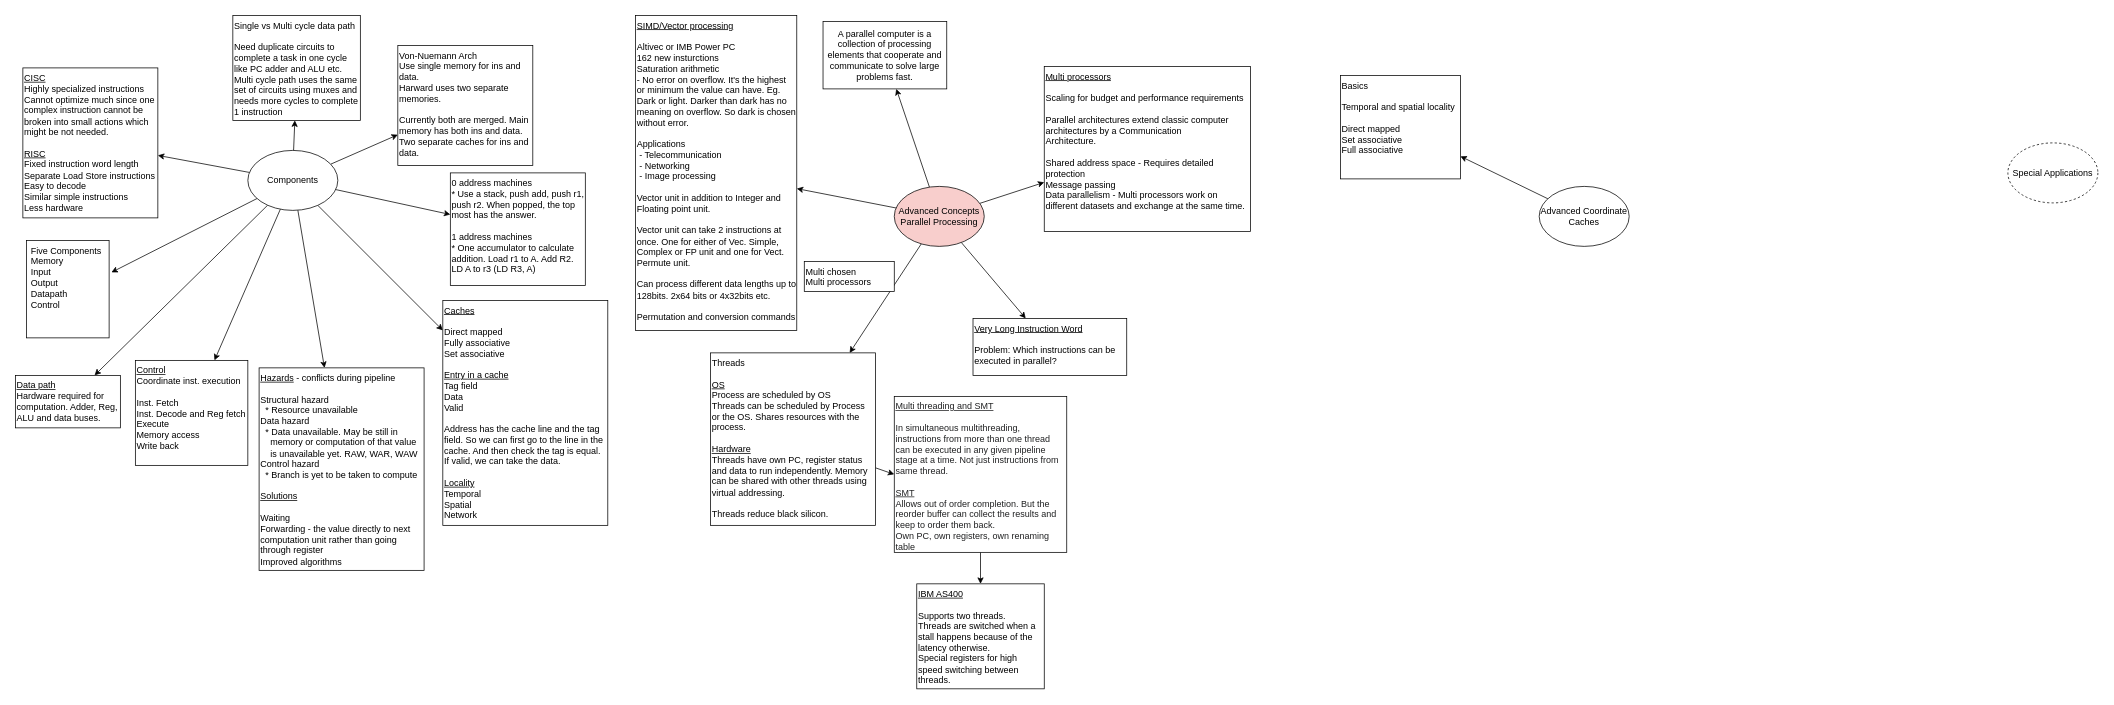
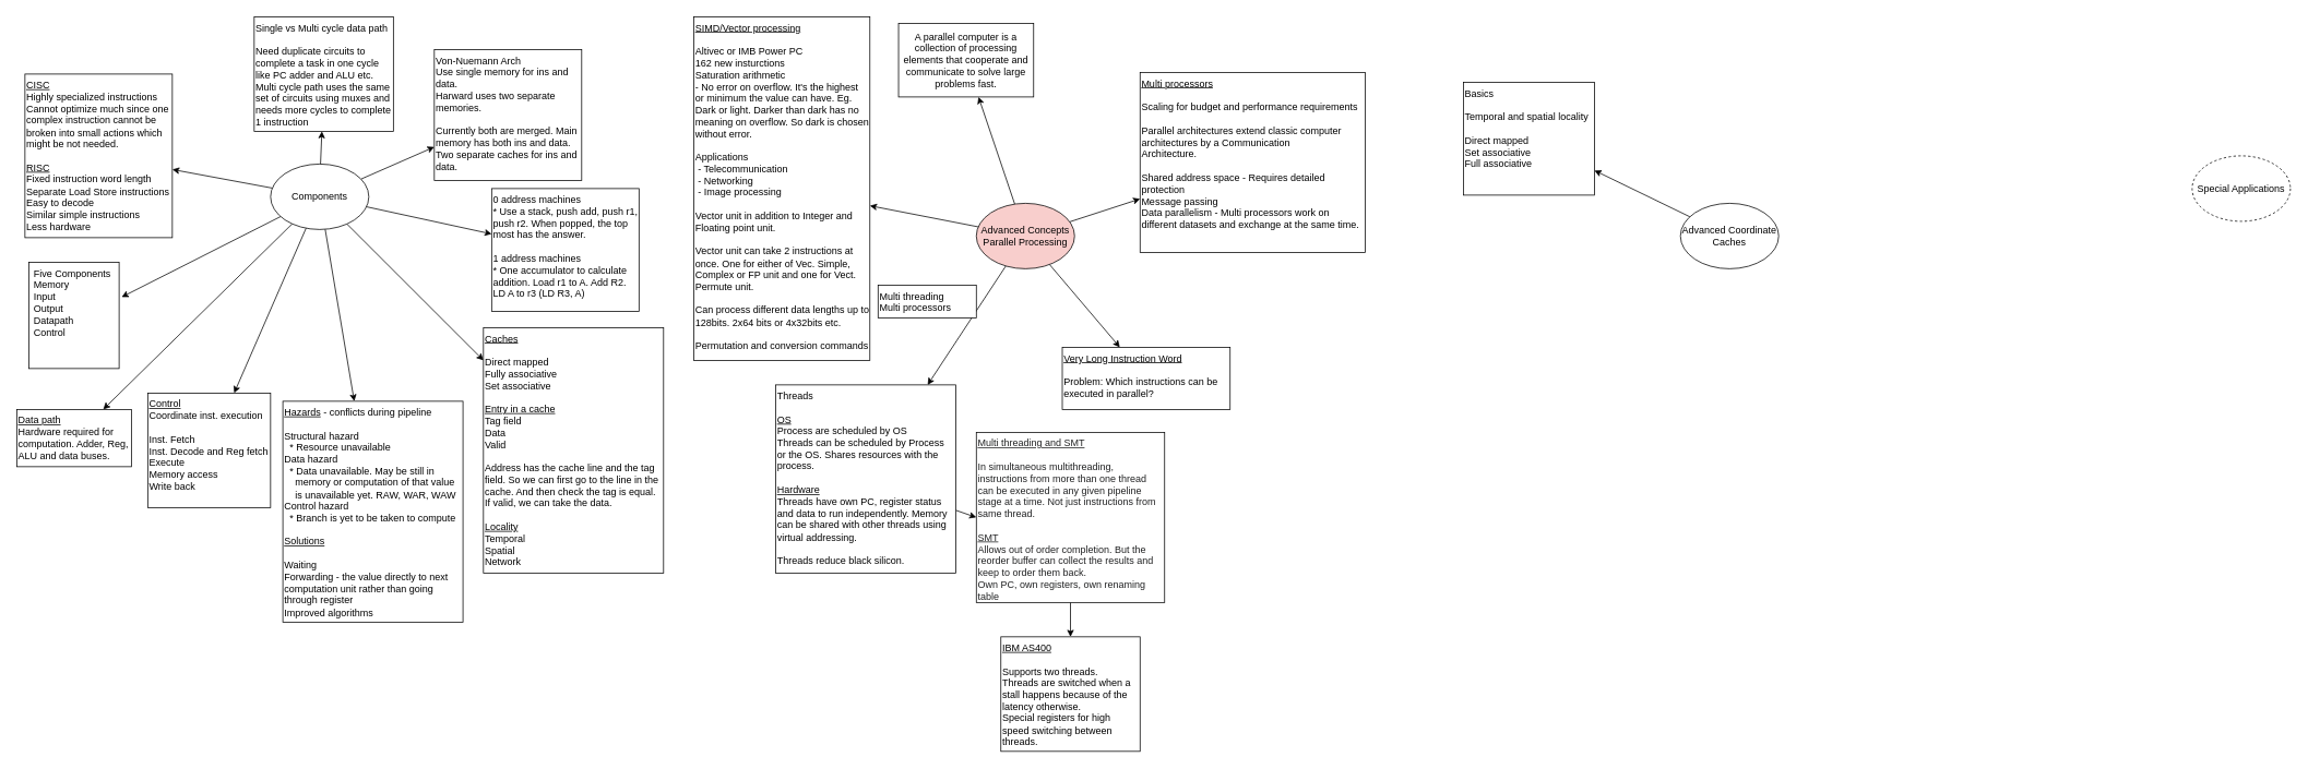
- <mxCell id="30" value="Multi chosen&lt;br&gt;Multi processors&lt;br&gt;" style="whiteSpace=wrap;html=1;align=left;verticalAlign=top;" parent="1" vertex="1"><mxGeometry x="1072" y="348" width="120" height="40" as="geometry" /></mxCell>
+ <mxCell id="30" value="Multi threading&lt;br&gt;Multi processors&lt;br&gt;" style="whiteSpace=wrap;html=1;align=left;verticalAlign=top;" parent="1" vertex="1"><mxGeometry x="1072" y="348" width="120" height="40" as="geometry" /></mxCell>
